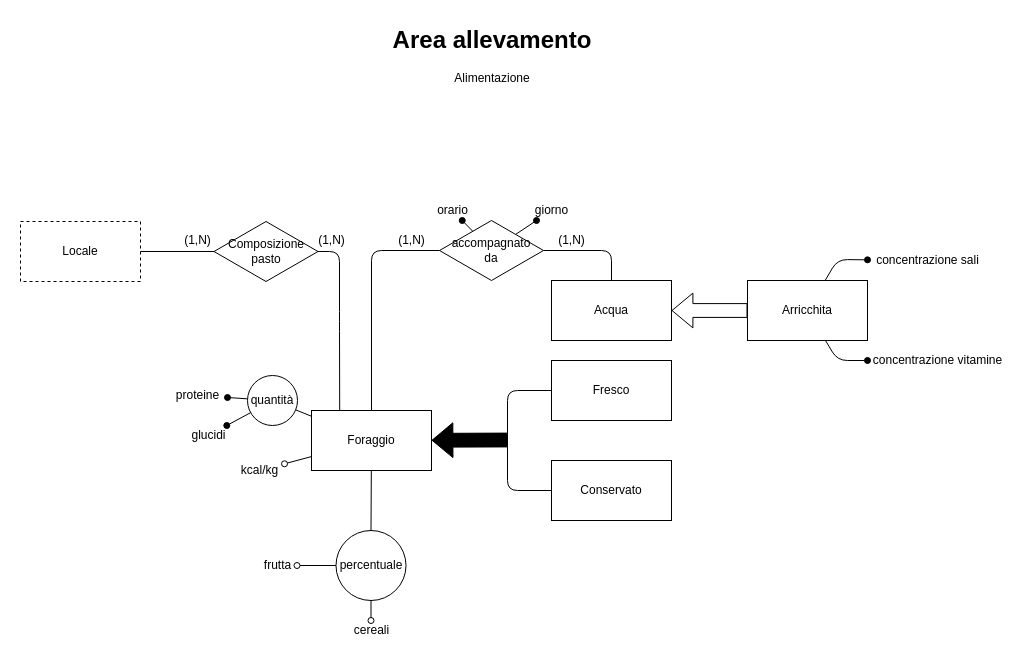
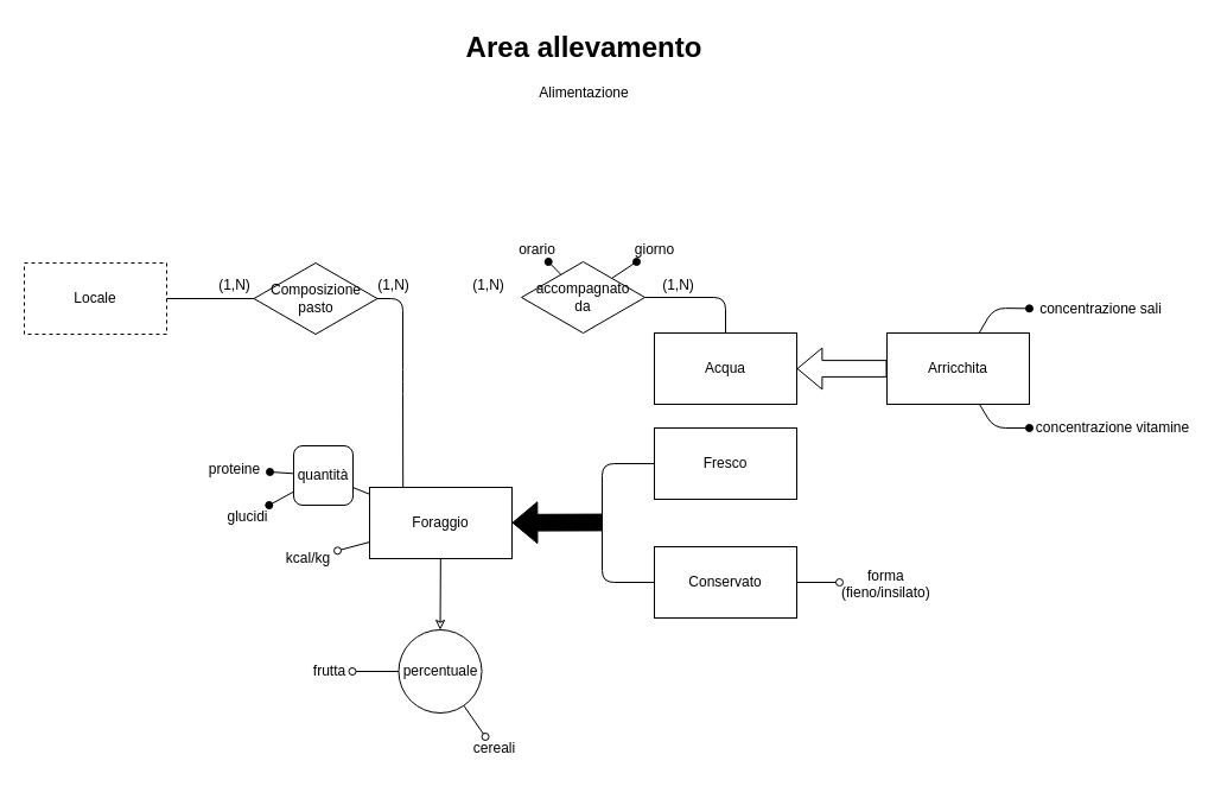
- <mxCell id="19" style="edgeStyle=none;rounded=1;orthogonalLoop=1;jettySize=auto;html=1;endArrow=none;endFill=0;" parent="1" source="20" target="9" edge="1"><mxGeometry relative="1" as="geometry"><mxPoint x="371" y="290" as="targetPoint" /><Array as="points"><mxPoint x="371" y="250" /></Array></mxGeometry></mxCell>
- <mxCell id="25" value="quantità" style="ellipse;whiteSpace=wrap;html=1;aspect=fixed;align=center;" parent="1" vertex="1"><mxGeometry x="247" y="375" width="50" height="50" as="geometry" /></mxCell>
+ <mxCell id="25" value="quantità" style="whiteSpace=wrap;html=1;aspect=fixed;align=center;rounded=1;" parent="1" vertex="1"><mxGeometry x="247" y="375" width="50" height="50" as="geometry" /></mxCell>
+ <mxCell id="32" style="edgeStyle=none;rounded=1;orthogonalLoop=1;jettySize=auto;html=1;endArrow=oval;endFill=0;fillColor=#000000;" parent="1" source="33" target="34" edge="1"><mxGeometry relative="1" as="geometry"><mxPoint x="707" y="490" as="targetPoint" /></mxGeometry></mxCell>
+ <mxCell id="34" value="&lt;div align=&quot;center&quot;&gt;forma&lt;br&gt;(fieno/insilato)&lt;br&gt;&lt;/div&gt;" style="text;html=1;resizable=0;points=[];autosize=1;align=left;verticalAlign=top;spacingTop=-4;" parent="1" vertex="1"><mxGeometry x="707" y="475" width="90" height="30" as="geometry" /></mxCell>
- <mxCell id="10" style="edgeStyle=none;rounded=1;orthogonalLoop=1;jettySize=auto;html=1;endArrow=none;endFill=0;fillColor=#000000;" parent="1" source="9" target="37" edge="1"><mxGeometry relative="1" as="geometry"><mxPoint x="371" y="640" as="targetPoint" /><mxPoint x="371" y="610" as="sourcePoint" /></mxGeometry></mxCell>
+ <mxCell id="10" style="edgeStyle=none;rounded=1;orthogonalLoop=1;jettySize=auto;html=1;endArrow=classic;endFill=0;fillColor=#000000;" parent="1" source="9" target="37" edge="1"><mxGeometry relative="1" as="geometry"><mxPoint x="371" y="640" as="targetPoint" /><mxPoint x="371" y="610" as="sourcePoint" /></mxGeometry></mxCell>
- <mxCell id="38" value="&lt;div align=&quot;center&quot;&gt;cereali&lt;/div&gt;" style="text;html=1;resizable=0;points=[];autosize=1;align=center;verticalAlign=top;spacingTop=-4;" parent="1" vertex="1"><mxGeometry x="345.5" y="620" width="50" height="20" as="geometry" /></mxCell>
+ <mxCell id="38" value="&lt;div align=&quot;center&quot;&gt;cereali&lt;/div&gt;" style="text;html=1;resizable=0;points=[];autosize=1;align=center;verticalAlign=top;spacingTop=-4;" parent="1" vertex="1"><mxGeometry x="390.5" y="620" width="50" height="20" as="geometry" /></mxCell>
